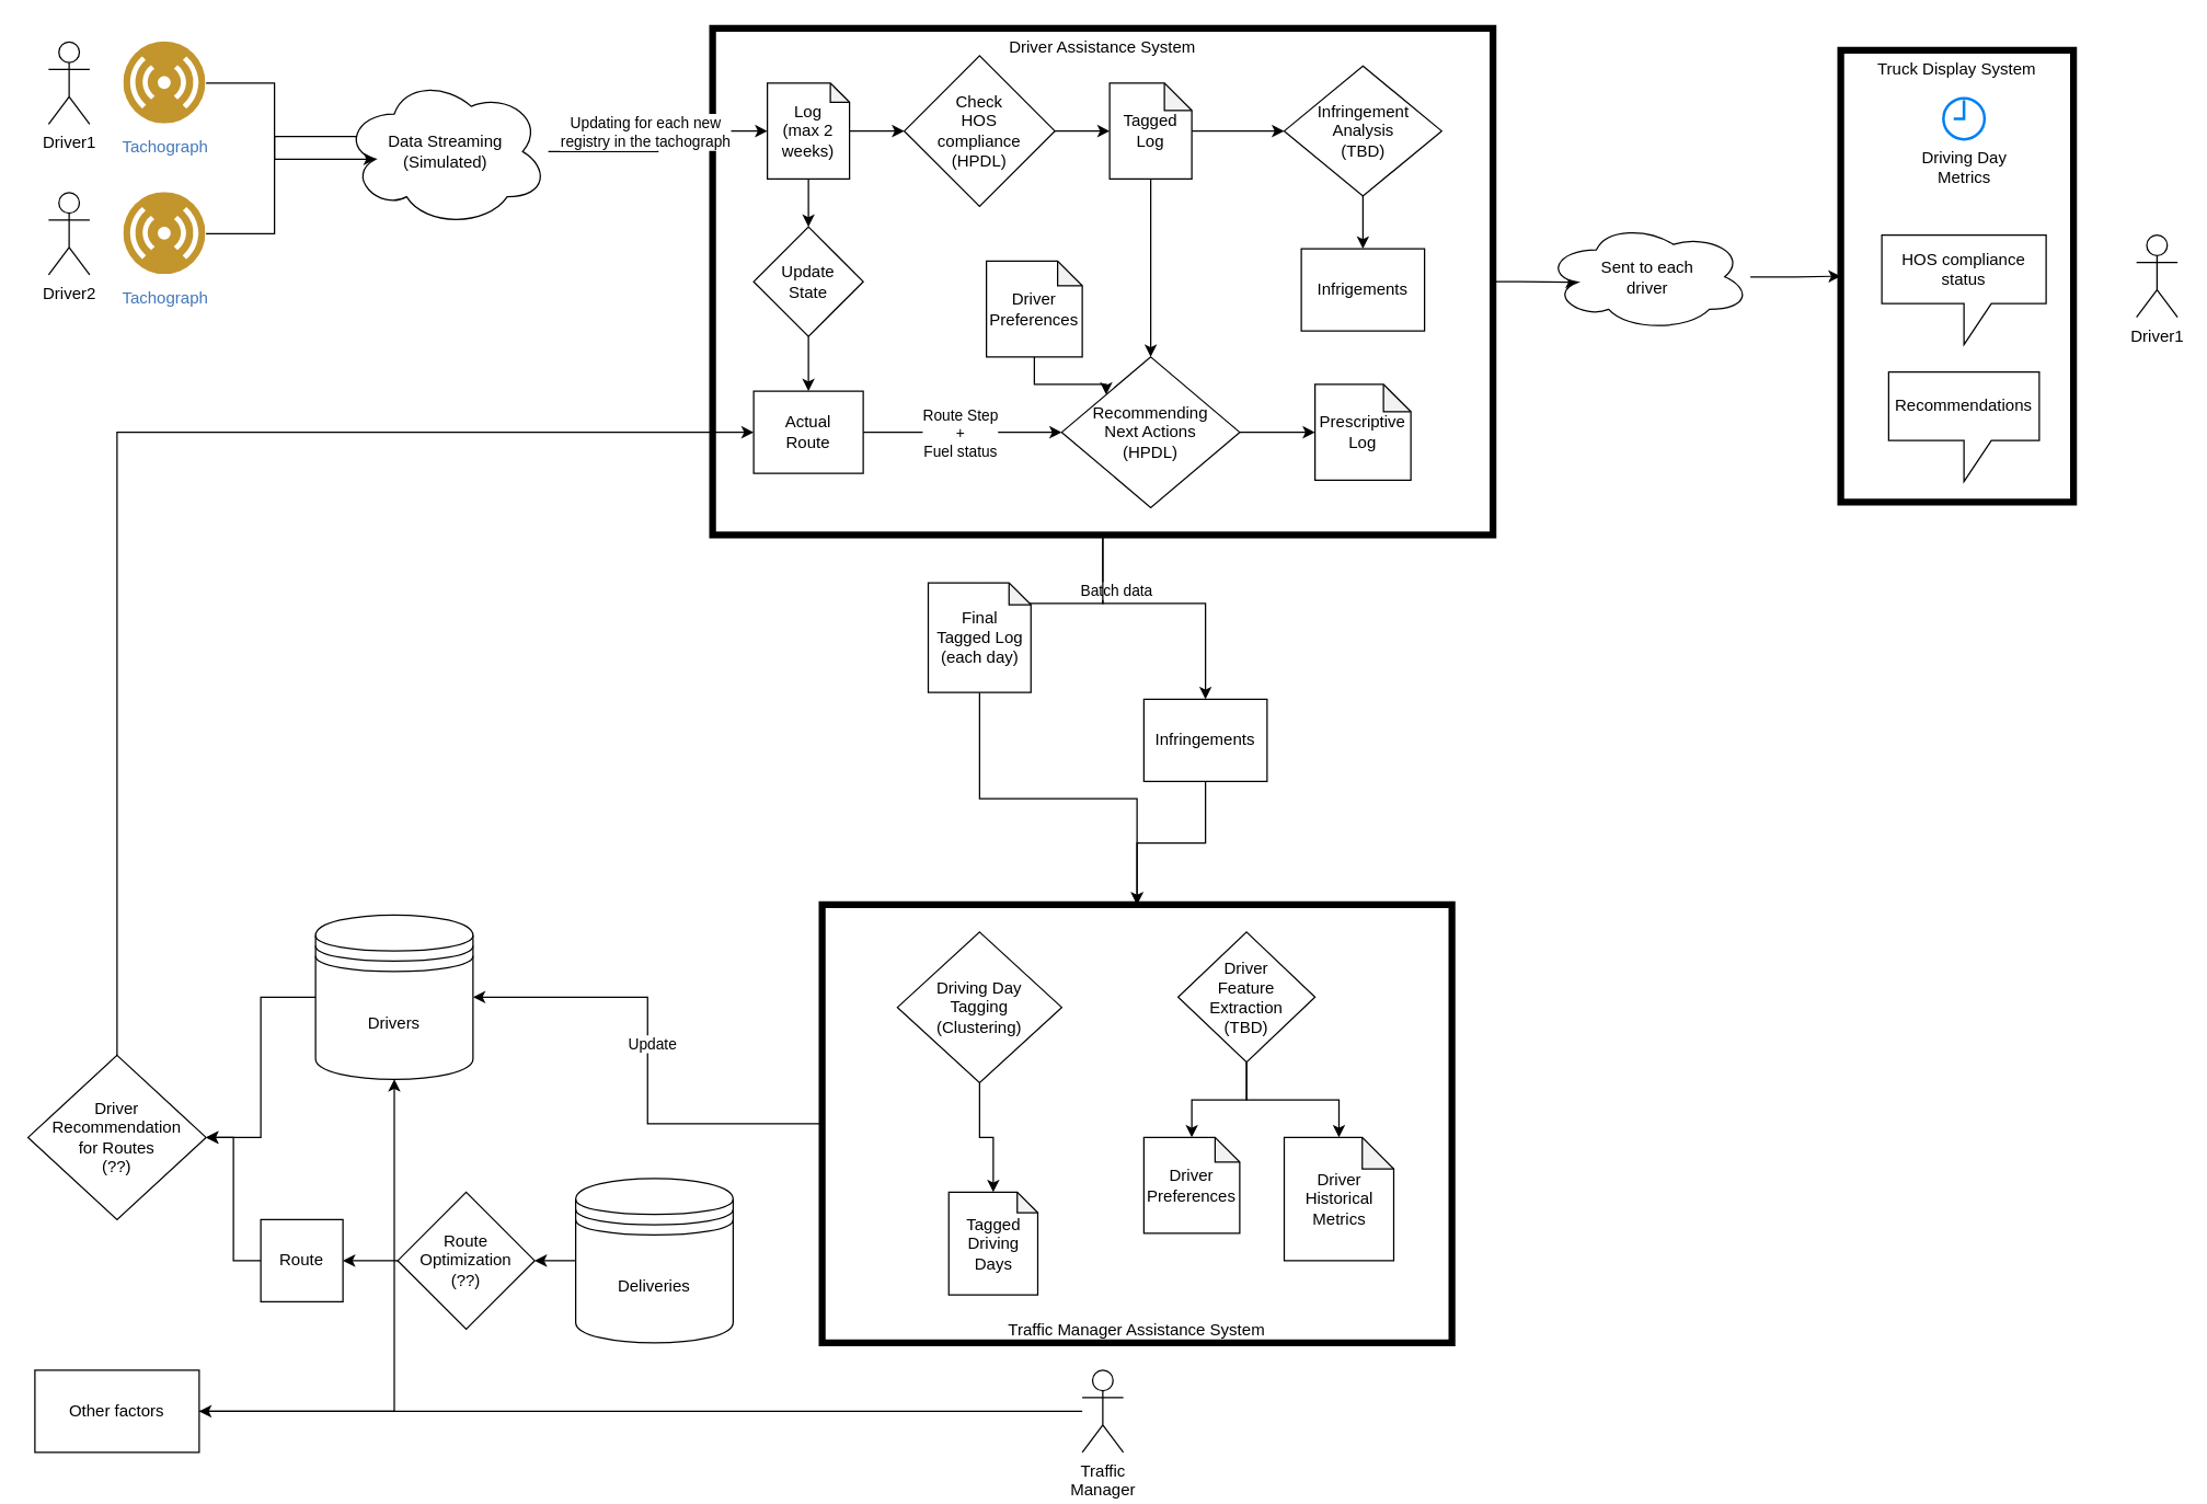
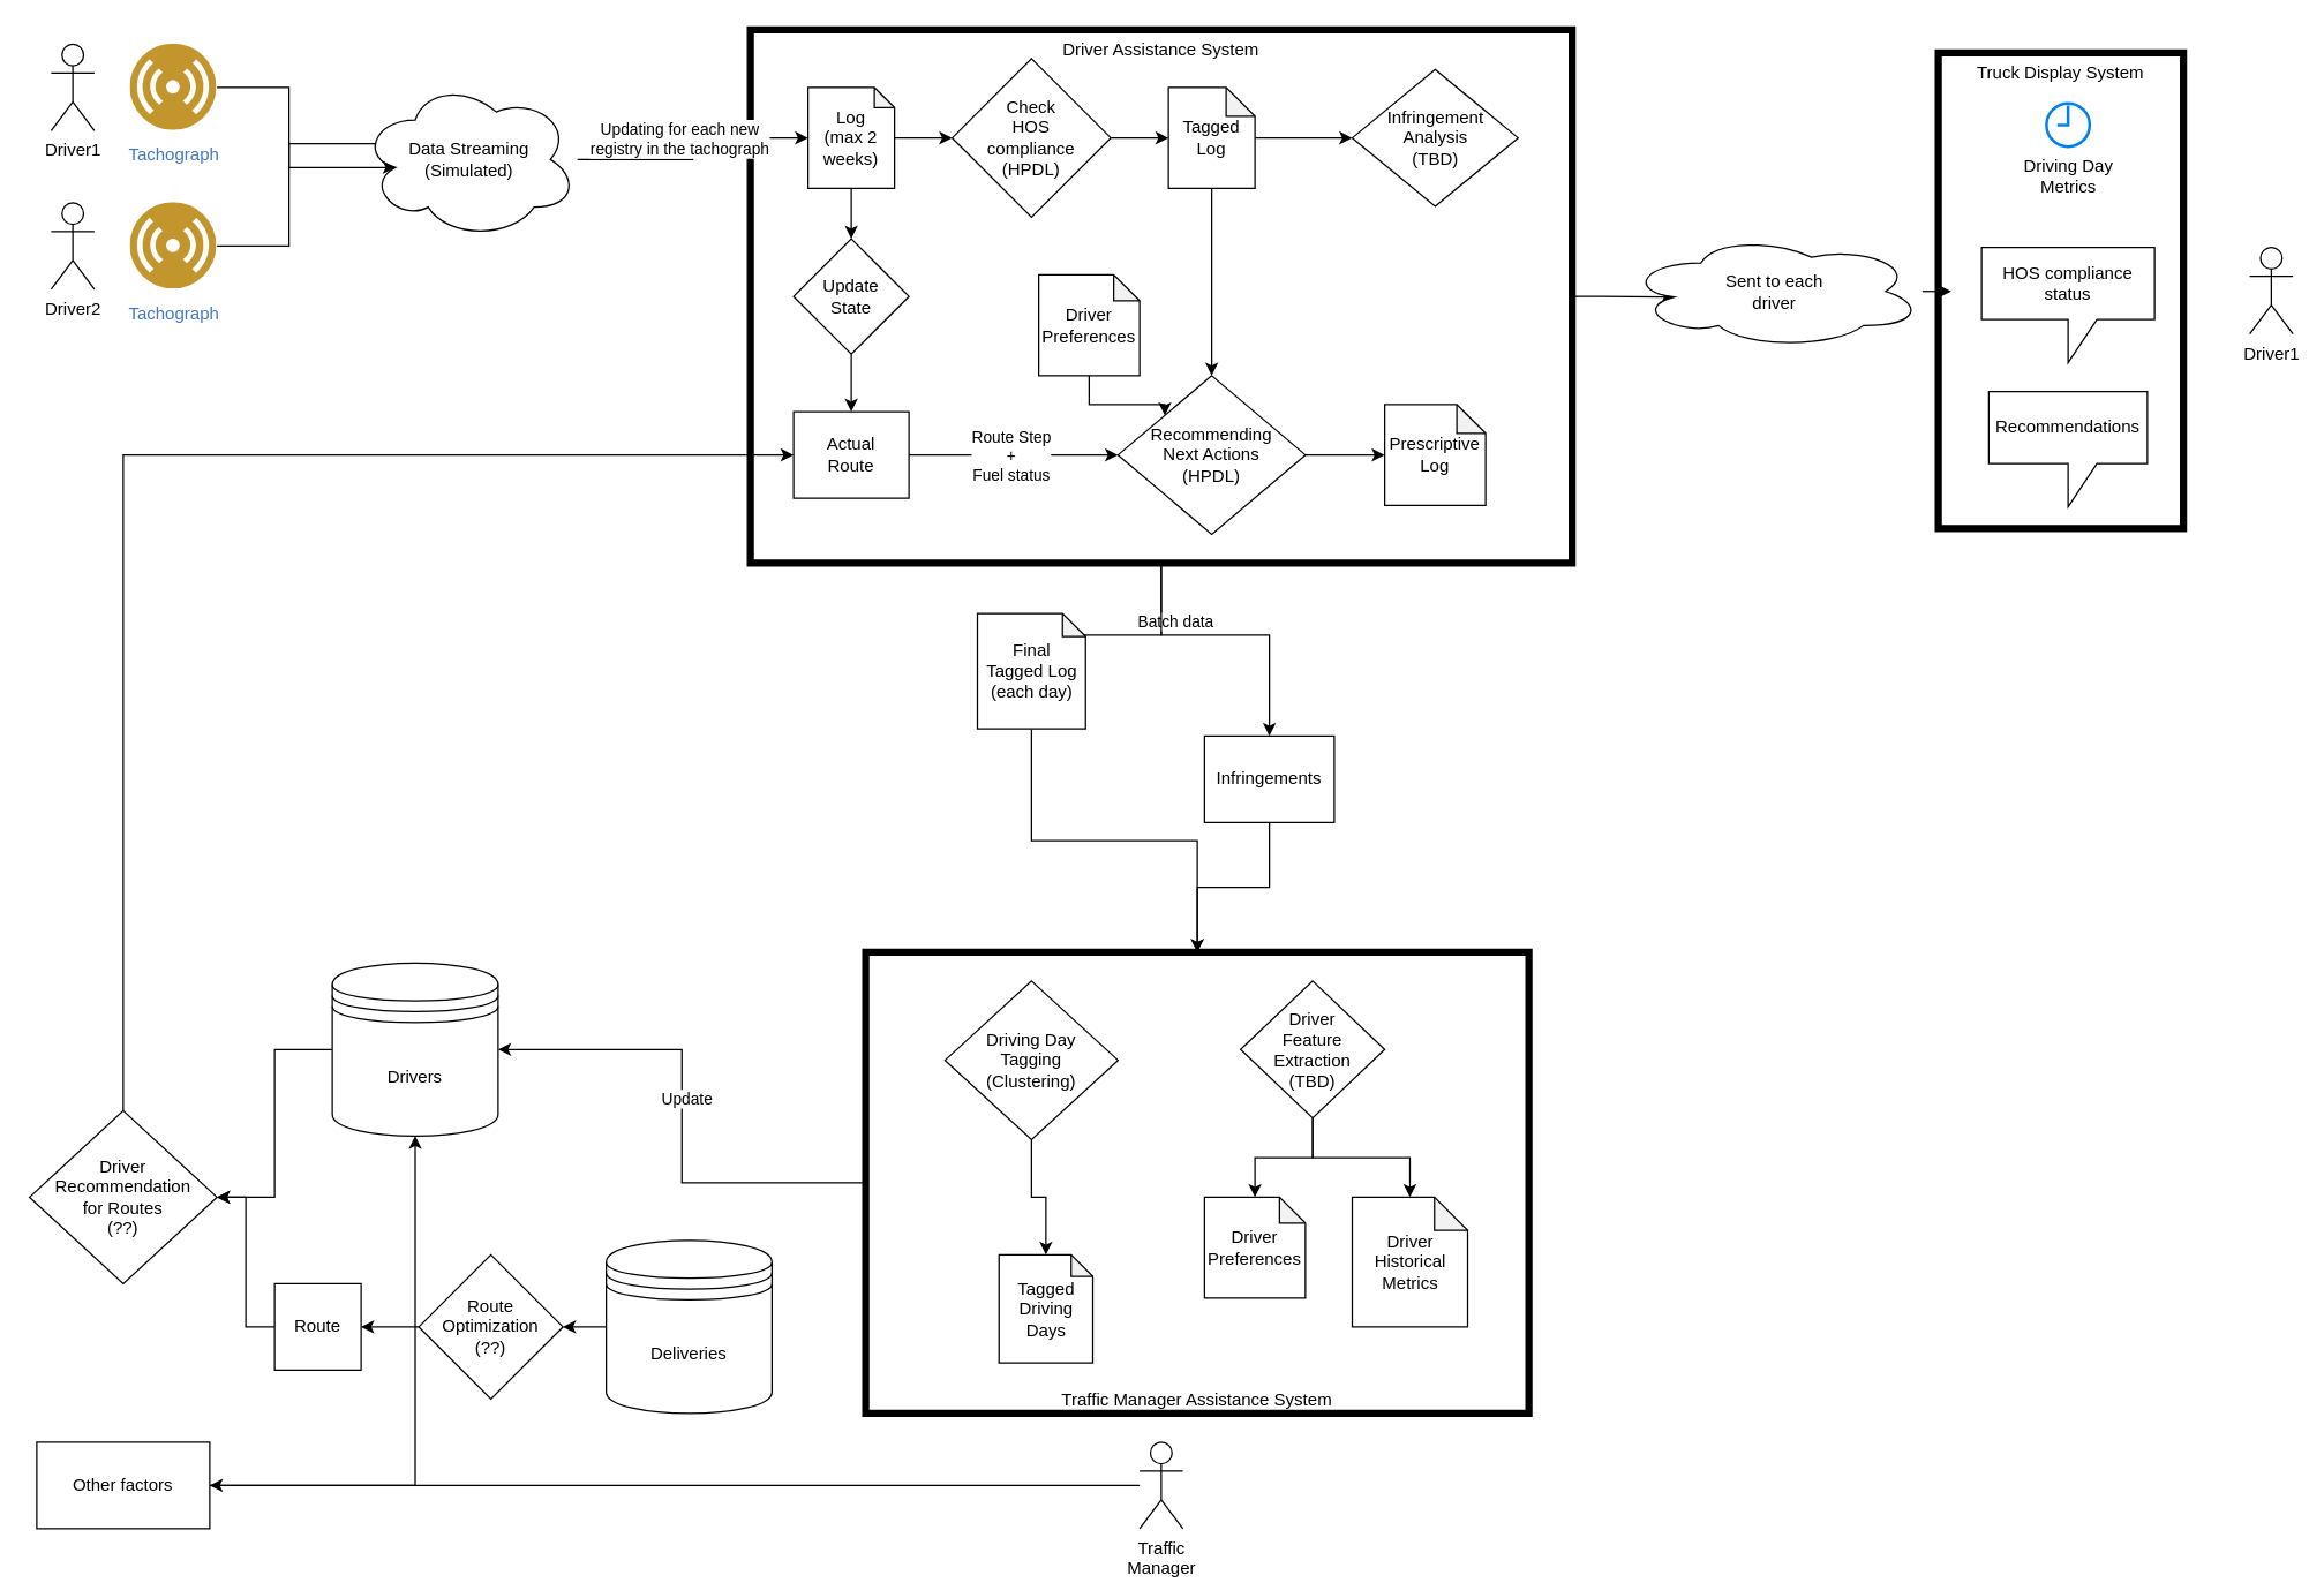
- <mxCell id="56" style="edgeStyle=orthogonalEdgeStyle;rounded=0;orthogonalLoop=1;jettySize=auto;html=1;entryX=0.5;entryY=0;entryDx=0;entryDy=0;" parent="1" source="57" target="49" edge="1"><mxGeometry relative="1" as="geometry" /></mxCell>
- <mxCell id="47" value="Sent to each&lt;br&gt;driver" style="ellipse;shape=cloud;whiteSpace=wrap;html=1;strokeWidth=1;fillColor=default;" parent="1" vertex="1"><mxGeometry x="1128" y="162" width="150" height="79" as="geometry" /></mxCell>
+ <mxCell id="47" value="Sent to each&lt;br&gt;driver" style="ellipse;shape=cloud;whiteSpace=wrap;html=1;strokeWidth=1;fillColor=default;" parent="1" vertex="1"><mxGeometry x="1128" y="162" width="205" height="79" as="geometry" /></mxCell>
- <mxCell id="49" value="Infrigements" style="rounded=0;whiteSpace=wrap;html=1;strokeWidth=1;fillColor=default;" parent="1" vertex="1"><mxGeometry x="950" y="181" width="90" height="60" as="geometry" /></mxCell>
